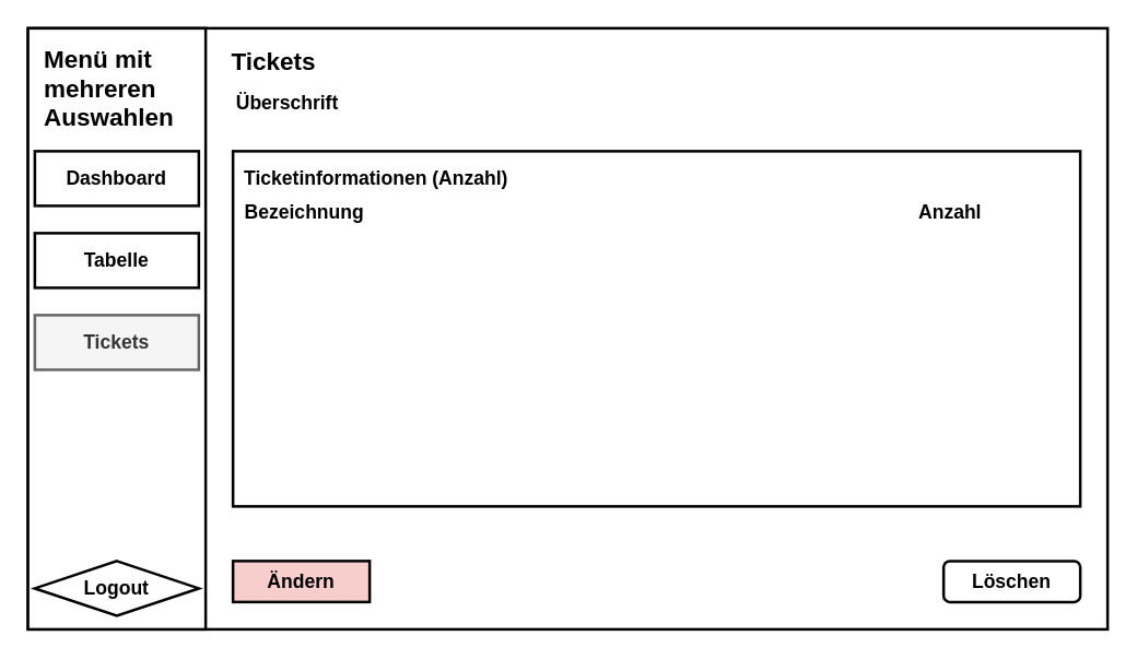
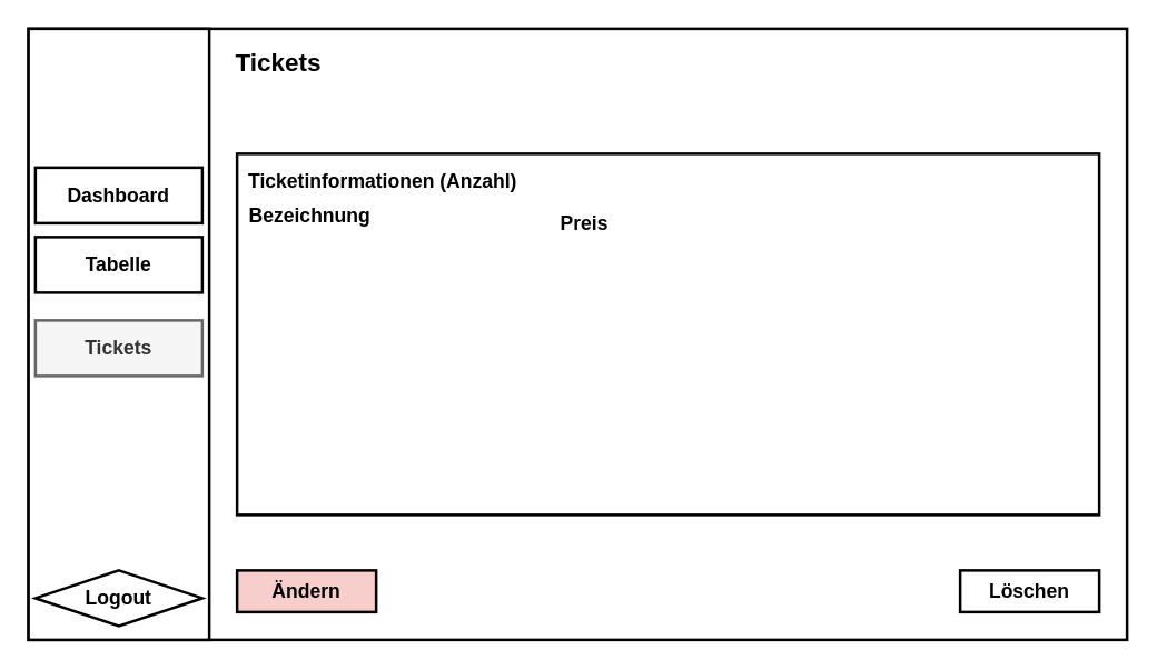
- <mxCell id="4" value="&lt;h2&gt;Menü mit mehreren Auswahlen&lt;/h2&gt;" style="text;html=1;strokeColor=none;fillColor=none;align=left;verticalAlign=middle;whiteSpace=wrap;rounded=0;" parent="1" vertex="1"><mxGeometry x="30" y="40" width="110" height="50" as="geometry" /></mxCell>
- <mxCell id="8" value="&lt;h3&gt;Überschrift&lt;/h3&gt;" style="text;html=1;strokeColor=none;fillColor=none;align=center;verticalAlign=middle;whiteSpace=wrap;rounded=0;" parent="1" vertex="1"><mxGeometry x="180" y="60" width="60" height="30" as="geometry" /></mxCell>
- <mxCell id="5" value="&lt;h3&gt;Dashboard&lt;/h3&gt;" style="rounded=0;whiteSpace=wrap;html=1;strokeWidth=2;" parent="1" vertex="1"><mxGeometry x="25" y="110" width="120" height="40" as="geometry" /></mxCell>
+ <mxCell id="5" value="&lt;h3&gt;Dashboard&lt;/h3&gt;" style="rounded=0;whiteSpace=wrap;html=1;strokeWidth=2;" parent="1" vertex="1"><mxGeometry x="25" y="120" width="120" height="40" as="geometry" /></mxCell>
- <mxCell id="15" value="&lt;h3&gt;Anzahl&lt;/h3&gt;" style="text;html=1;strokeColor=none;fillColor=none;align=center;verticalAlign=middle;whiteSpace=wrap;rounded=0;" parent="1" vertex="1"><mxGeometry x="660" y="140" width="70" height="30" as="geometry" /></mxCell>
+ <mxCell id="17" value="&lt;h3&gt;Preis&lt;/h3&gt;" style="text;html=1;strokeColor=none;fillColor=none;align=center;verticalAlign=middle;whiteSpace=wrap;rounded=0;" parent="1" vertex="1"><mxGeometry x="390" y="145" width="60" height="30" as="geometry" /></mxCell>
- <mxCell id="11" value="&lt;h3&gt;Löschen&lt;/h3&gt;" style="whiteSpace=wrap;html=1;strokeWidth=2;rounded=1;" parent="1" vertex="1"><mxGeometry x="690" y="410" width="100" height="30" as="geometry" /></mxCell>
+ <mxCell id="11" value="&lt;h3&gt;Löschen&lt;/h3&gt;" style="rounded=0;whiteSpace=wrap;html=1;strokeWidth=2;" parent="1" vertex="1"><mxGeometry x="690" y="410" width="100" height="30" as="geometry" /></mxCell>
